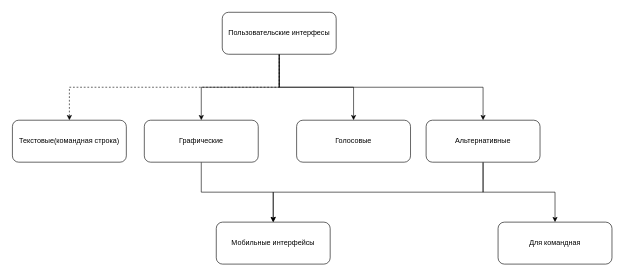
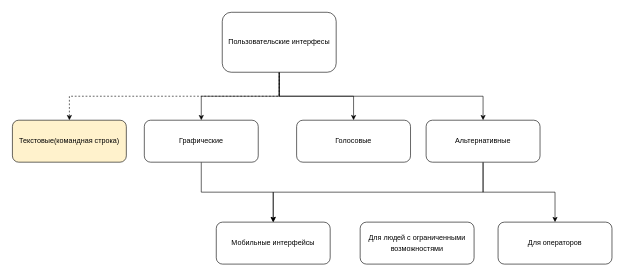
- <mxCell id="6" value="Пользовательские интерфесы" style="rounded=1;whiteSpace=wrap;html=1;" vertex="1" parent="1"><mxGeometry x="370" y="20" width="190" height="70" as="geometry" /></mxCell>
+ <mxCell id="6" value="Пользовательские интерфесы" style="rounded=1;whiteSpace=wrap;html=1;" vertex="1" parent="1"><mxGeometry x="370" y="20" width="190" height="100" as="geometry" /></mxCell>
- <mxCell id="10" value="Текстовые(командная строка)" style="rounded=1;whiteSpace=wrap;html=1;" vertex="1" parent="1"><mxGeometry x="20" y="200" width="190" height="70" as="geometry" /></mxCell>
+ <mxCell id="10" value="Текстовые(командная строка)" style="rounded=1;whiteSpace=wrap;html=1;fillColor=#fff2cc;" vertex="1" parent="1"><mxGeometry x="20" y="200" width="190" height="70" as="geometry" /></mxCell>
+ <mxCell id="16" value="Для людей с ограниченными возможностями&lt;span style=&quot;font-size: medium; text-align: start;&quot;&gt;&lt;/span&gt;" style="rounded=1;whiteSpace=wrap;html=1;" vertex="1" parent="1"><mxGeometry x="600" y="370" width="190" height="70" as="geometry" /></mxCell>
- <mxCell id="15" value="Для командная" style="rounded=1;whiteSpace=wrap;html=1;" vertex="1" parent="1"><mxGeometry y="370" width="190" height="70" as="geometry" x="830" /></mxCell>
+ <mxCell id="15" value="Для операторов" style="rounded=1;whiteSpace=wrap;html=1;" vertex="1" parent="1"><mxGeometry y="370" width="190" height="70" as="geometry" x="830" /></mxCell>
